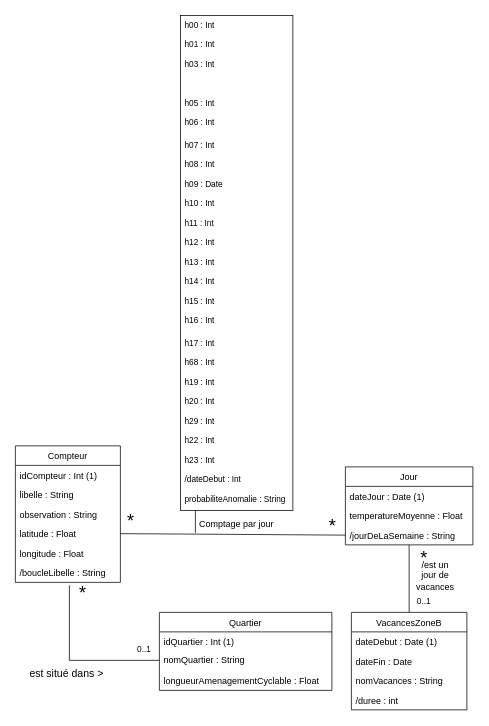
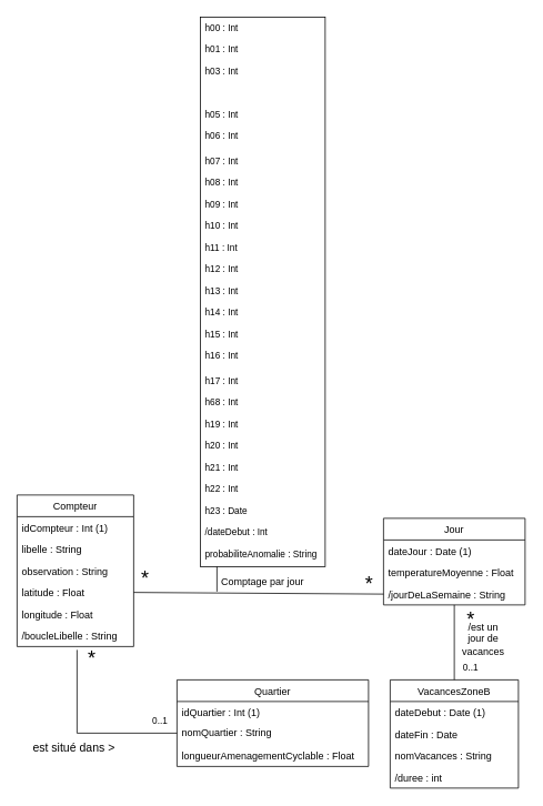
- <mxCell id="27" value="h09 : Date" style="text;strokeColor=none;fillColor=none;align=left;verticalAlign=top;spacingLeft=4;spacingRight=4;overflow=hidden;rotatable=0;points=[[0,0.5],[1,0.5]];portConstraint=eastwest;fontSize=11;fontFamily=Helvetica;fontColor=default;" vertex="1" parent="1"><mxGeometry x="240" y="232" width="140" height="26" as="geometry" /></mxCell>
+ <mxCell id="27" value="h09 : Int" style="text;strokeColor=none;fillColor=none;align=left;verticalAlign=top;spacingLeft=4;spacingRight=4;overflow=hidden;rotatable=0;points=[[0,0.5],[1,0.5]];portConstraint=eastwest;fontSize=11;fontFamily=Helvetica;fontColor=default;" vertex="1" parent="1"><mxGeometry x="240" y="232" width="140" height="26" as="geometry" /></mxCell>
- <mxCell id="39" value="h29 : Int" style="text;strokeColor=none;fillColor=none;align=left;verticalAlign=top;spacingLeft=4;spacingRight=4;overflow=hidden;rotatable=0;points=[[0,0.5],[1,0.5]];portConstraint=eastwest;fontSize=11;fontFamily=Helvetica;fontColor=default;" vertex="1" parent="1"><mxGeometry x="240" y="548" width="140" height="26" as="geometry" /></mxCell>
+ <mxCell id="39" value="h21 : Int" style="text;strokeColor=none;fillColor=none;align=left;verticalAlign=top;spacingLeft=4;spacingRight=4;overflow=hidden;rotatable=0;points=[[0,0.5],[1,0.5]];portConstraint=eastwest;fontSize=11;fontFamily=Helvetica;fontColor=default;" vertex="1" parent="1"><mxGeometry x="240" y="548" width="140" height="26" as="geometry" /></mxCell>
- <mxCell id="41" value="h23 : Int" style="text;strokeColor=none;fillColor=none;align=left;verticalAlign=top;spacingLeft=4;spacingRight=4;overflow=hidden;rotatable=0;points=[[0,0.5],[1,0.5]];portConstraint=eastwest;fontSize=11;fontFamily=Helvetica;fontColor=default;" vertex="1" parent="1"><mxGeometry x="240" y="600" width="140" height="26" as="geometry" /></mxCell>
+ <mxCell id="41" value="h23 : Date" style="text;strokeColor=none;fillColor=none;align=left;verticalAlign=top;spacingLeft=4;spacingRight=4;overflow=hidden;rotatable=0;points=[[0,0.5],[1,0.5]];portConstraint=eastwest;fontSize=11;fontFamily=Helvetica;fontColor=default;" vertex="1" parent="1"><mxGeometry x="240" y="600" width="140" height="26" as="geometry" /></mxCell>
